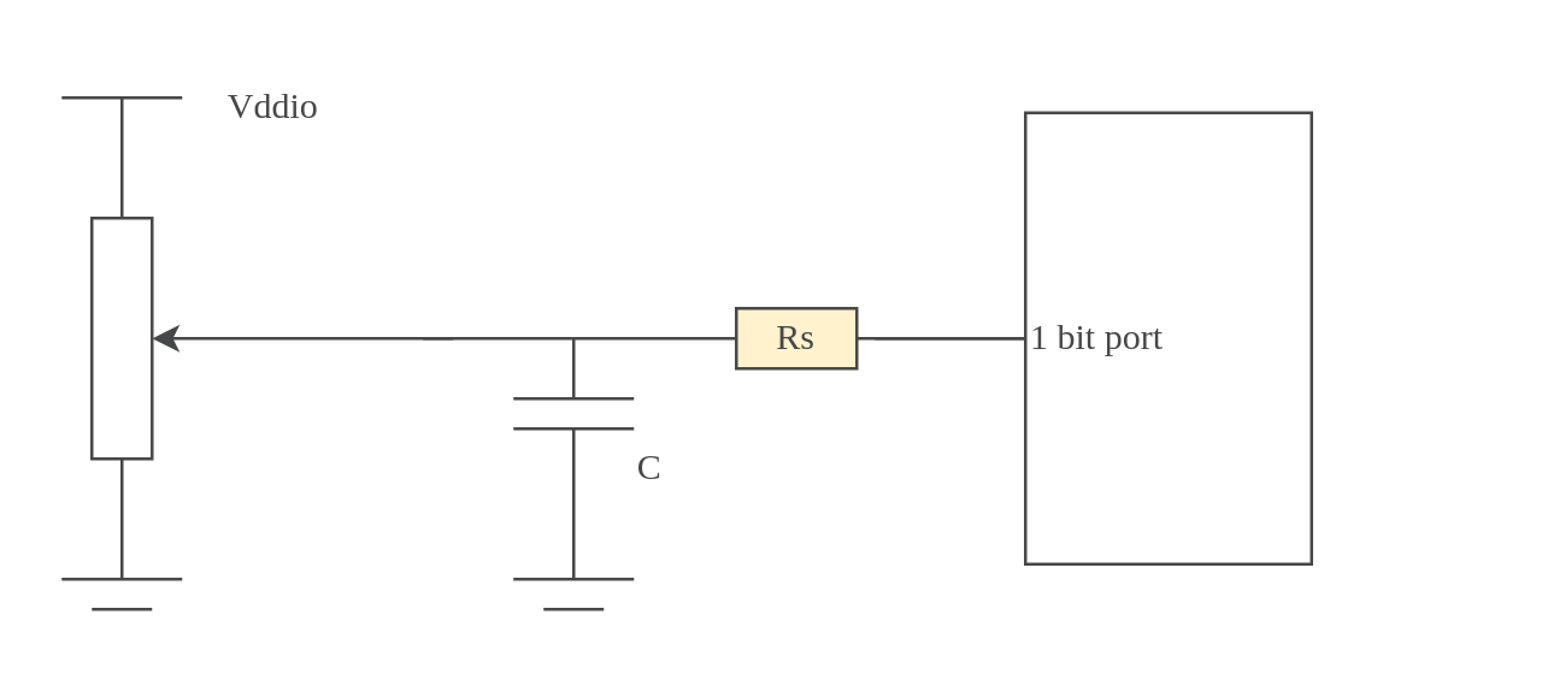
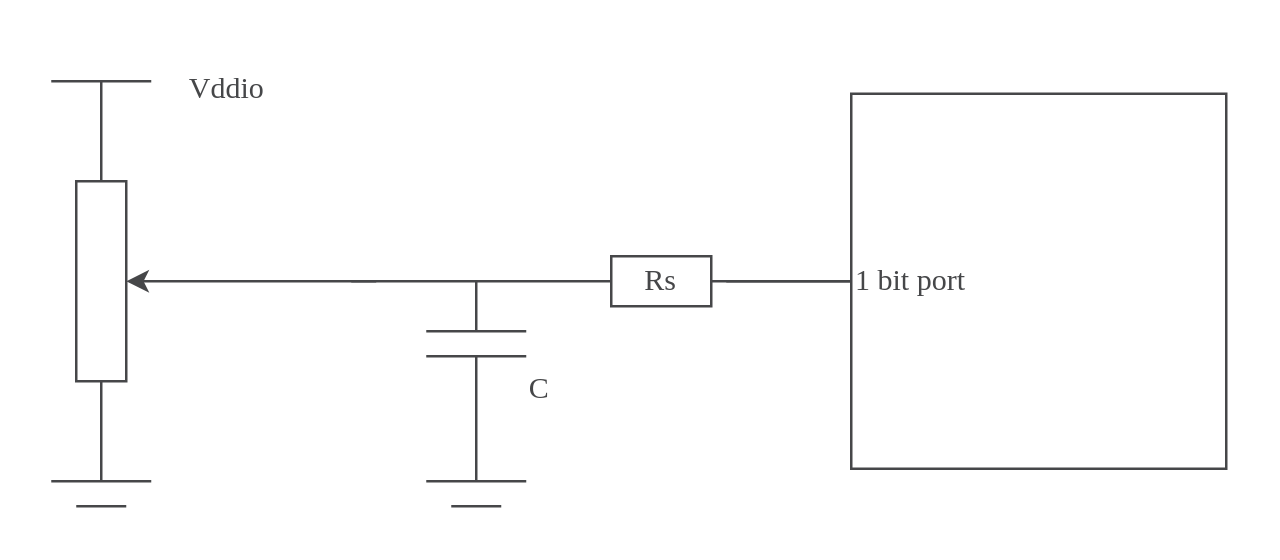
- <mxCell id="14" value="Rs" style="rounded=0;whiteSpace=wrap;html=1;strokeColor=#464749;fontFamily=Arial Nova Light;fontColor=#464749;fillColor=#fff2cc;" parent="1" vertex="1"><mxGeometry x="244" y="102" width="40" height="20" as="geometry" /></mxCell>
+ <mxCell id="14" value="Rs" style="rounded=0;whiteSpace=wrap;html=1;strokeColor=#464749;fontFamily=Arial Nova Light;fontColor=#464749;fillColor=#FFFFFF;" parent="1" vertex="1"><mxGeometry x="244" y="102" width="40" height="20" as="geometry" /></mxCell>
- <mxCell id="15" value="1 bit port" style="whiteSpace=wrap;html=1;aspect=fixed;strokeColor=#464749;fontFamily=Arial Nova Light;fontColor=#464749;fillColor=#FFFFFF;align=left;" parent="1" vertex="1"><mxGeometry x="340" y="37" width="95" height="150" as="geometry" /></mxCell>
+ <mxCell id="15" value="1 bit port" style="whiteSpace=wrap;html=1;aspect=fixed;strokeColor=#464749;fontFamily=Arial Nova Light;fontColor=#464749;fillColor=#FFFFFF;align=left;" parent="1" vertex="1"><mxGeometry x="340" y="37" width="150" height="150" as="geometry" /></mxCell>
